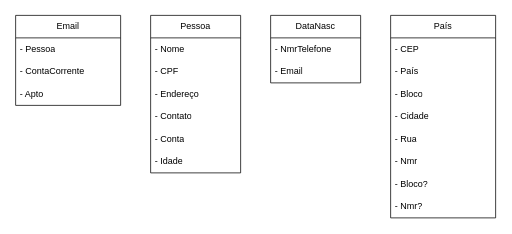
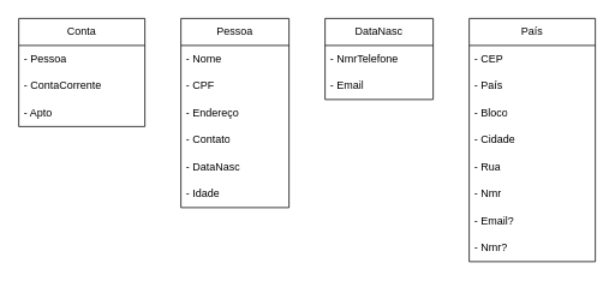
- <mxCell id="2" value="Email" style="swimlane;fontStyle=0;childLayout=stackLayout;horizontal=1;startSize=30;horizontalStack=0;resizeParent=1;resizeParentMax=0;resizeLast=0;collapsible=1;marginBottom=0;whiteSpace=wrap;html=1;" parent="1" vertex="1"><mxGeometry x="20" y="20" width="140" height="120" as="geometry"><mxRectangle x="50" y="30" width="70" height="30" as="alternateBounds" /></mxGeometry></mxCell>
+ <mxCell id="2" value="Conta" style="swimlane;fontStyle=0;childLayout=stackLayout;horizontal=1;startSize=30;horizontalStack=0;resizeParent=1;resizeParentMax=0;resizeLast=0;collapsible=1;marginBottom=0;whiteSpace=wrap;html=1;" parent="1" vertex="1"><mxGeometry x="20" y="20" width="140" height="120" as="geometry"><mxRectangle x="50" y="30" width="70" height="30" as="alternateBounds" /></mxGeometry></mxCell>
- <mxCell id="11" value="- Conta" style="text;strokeColor=none;fillColor=none;align=left;verticalAlign=middle;spacingLeft=4;spacingRight=4;overflow=hidden;points=[[0,0.5],[1,0.5]];portConstraint=eastwest;rotatable=0;whiteSpace=wrap;html=1;" vertex="1" parent="6"><mxGeometry y="150" width="120" height="30" as="geometry" /></mxCell>
+ <mxCell id="11" value="- DataNasc" style="text;strokeColor=none;fillColor=none;align=left;verticalAlign=middle;spacingLeft=4;spacingRight=4;overflow=hidden;points=[[0,0.5],[1,0.5]];portConstraint=eastwest;rotatable=0;whiteSpace=wrap;html=1;" vertex="1" parent="6"><mxGeometry y="150" width="120" height="30" as="geometry" /></mxCell>
- <mxCell id="23" value="- Bloco?" style="text;strokeColor=none;fillColor=none;align=left;verticalAlign=middle;spacingLeft=4;spacingRight=4;overflow=hidden;points=[[0,0.5],[1,0.5]];portConstraint=eastwest;rotatable=0;whiteSpace=wrap;html=1;" vertex="1" parent="16"><mxGeometry y="210" width="140" height="30" as="geometry" /></mxCell>
+ <mxCell id="23" value="- Email?" style="text;strokeColor=none;fillColor=none;align=left;verticalAlign=middle;spacingLeft=4;spacingRight=4;overflow=hidden;points=[[0,0.5],[1,0.5]];portConstraint=eastwest;rotatable=0;whiteSpace=wrap;html=1;" vertex="1" parent="16"><mxGeometry y="210" width="140" height="30" as="geometry" /></mxCell>
